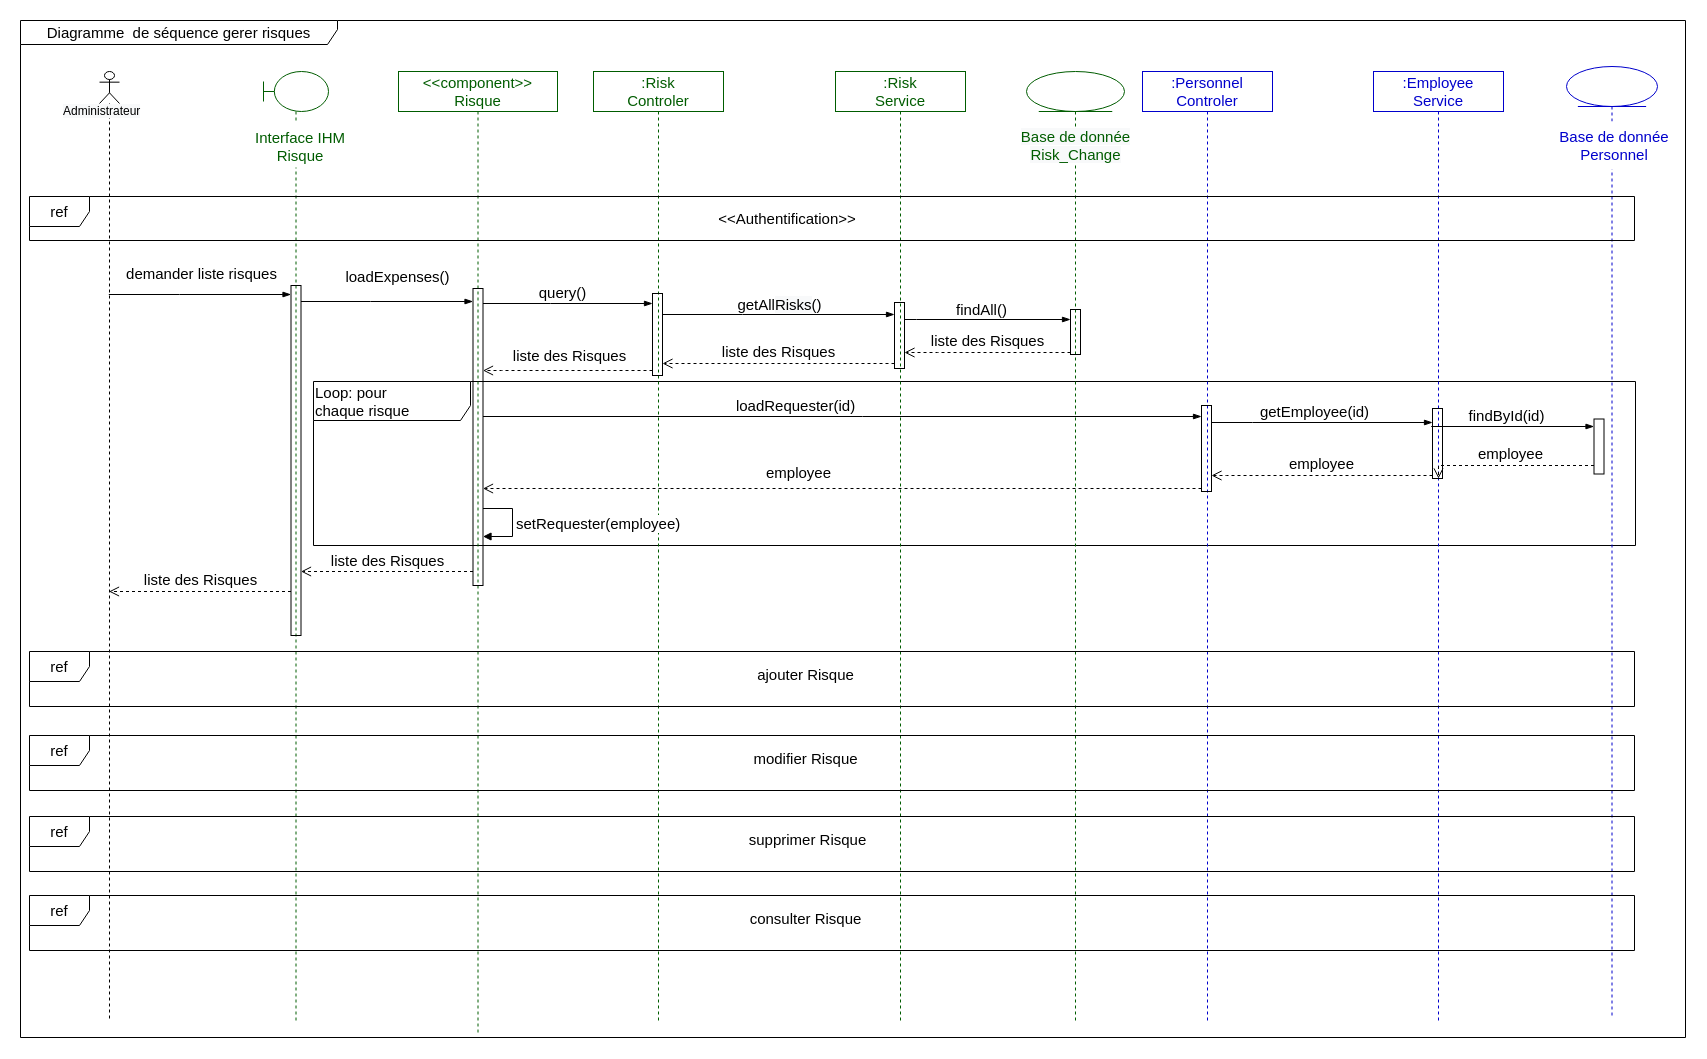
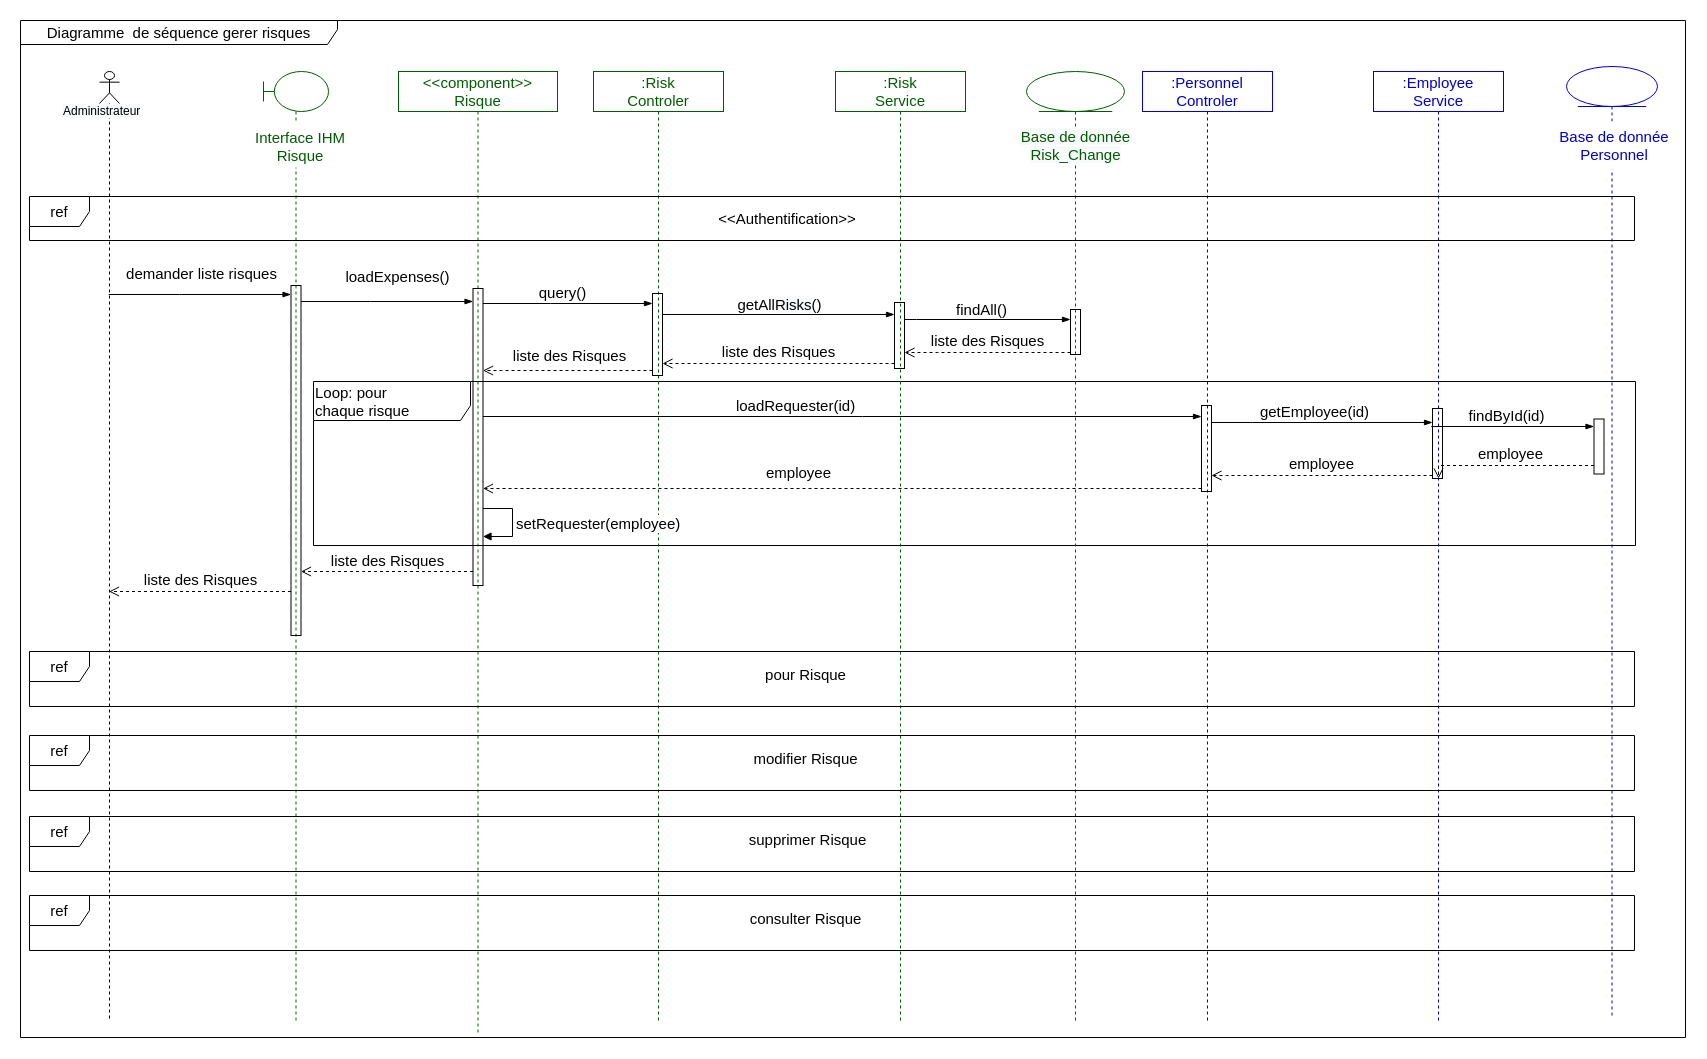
- <mxCell id="53" value="ajouter Risque" style="text;html=1;strokeColor=none;fillColor=none;align=center;verticalAlign=middle;whiteSpace=wrap;rounded=0;labelBackgroundColor=none;fontSize=15;fontColor=#000000;" vertex="1" parent="1"><mxGeometry x="664" y="659" width="283" height="30" as="geometry" /></mxCell>
+ <mxCell id="53" value="pour Risque" style="text;html=1;strokeColor=none;fillColor=none;align=center;verticalAlign=middle;whiteSpace=wrap;rounded=0;labelBackgroundColor=none;fontSize=15;fontColor=#000000;" vertex="1" parent="1"><mxGeometry x="664" y="659" width="283" height="30" as="geometry" /></mxCell>
